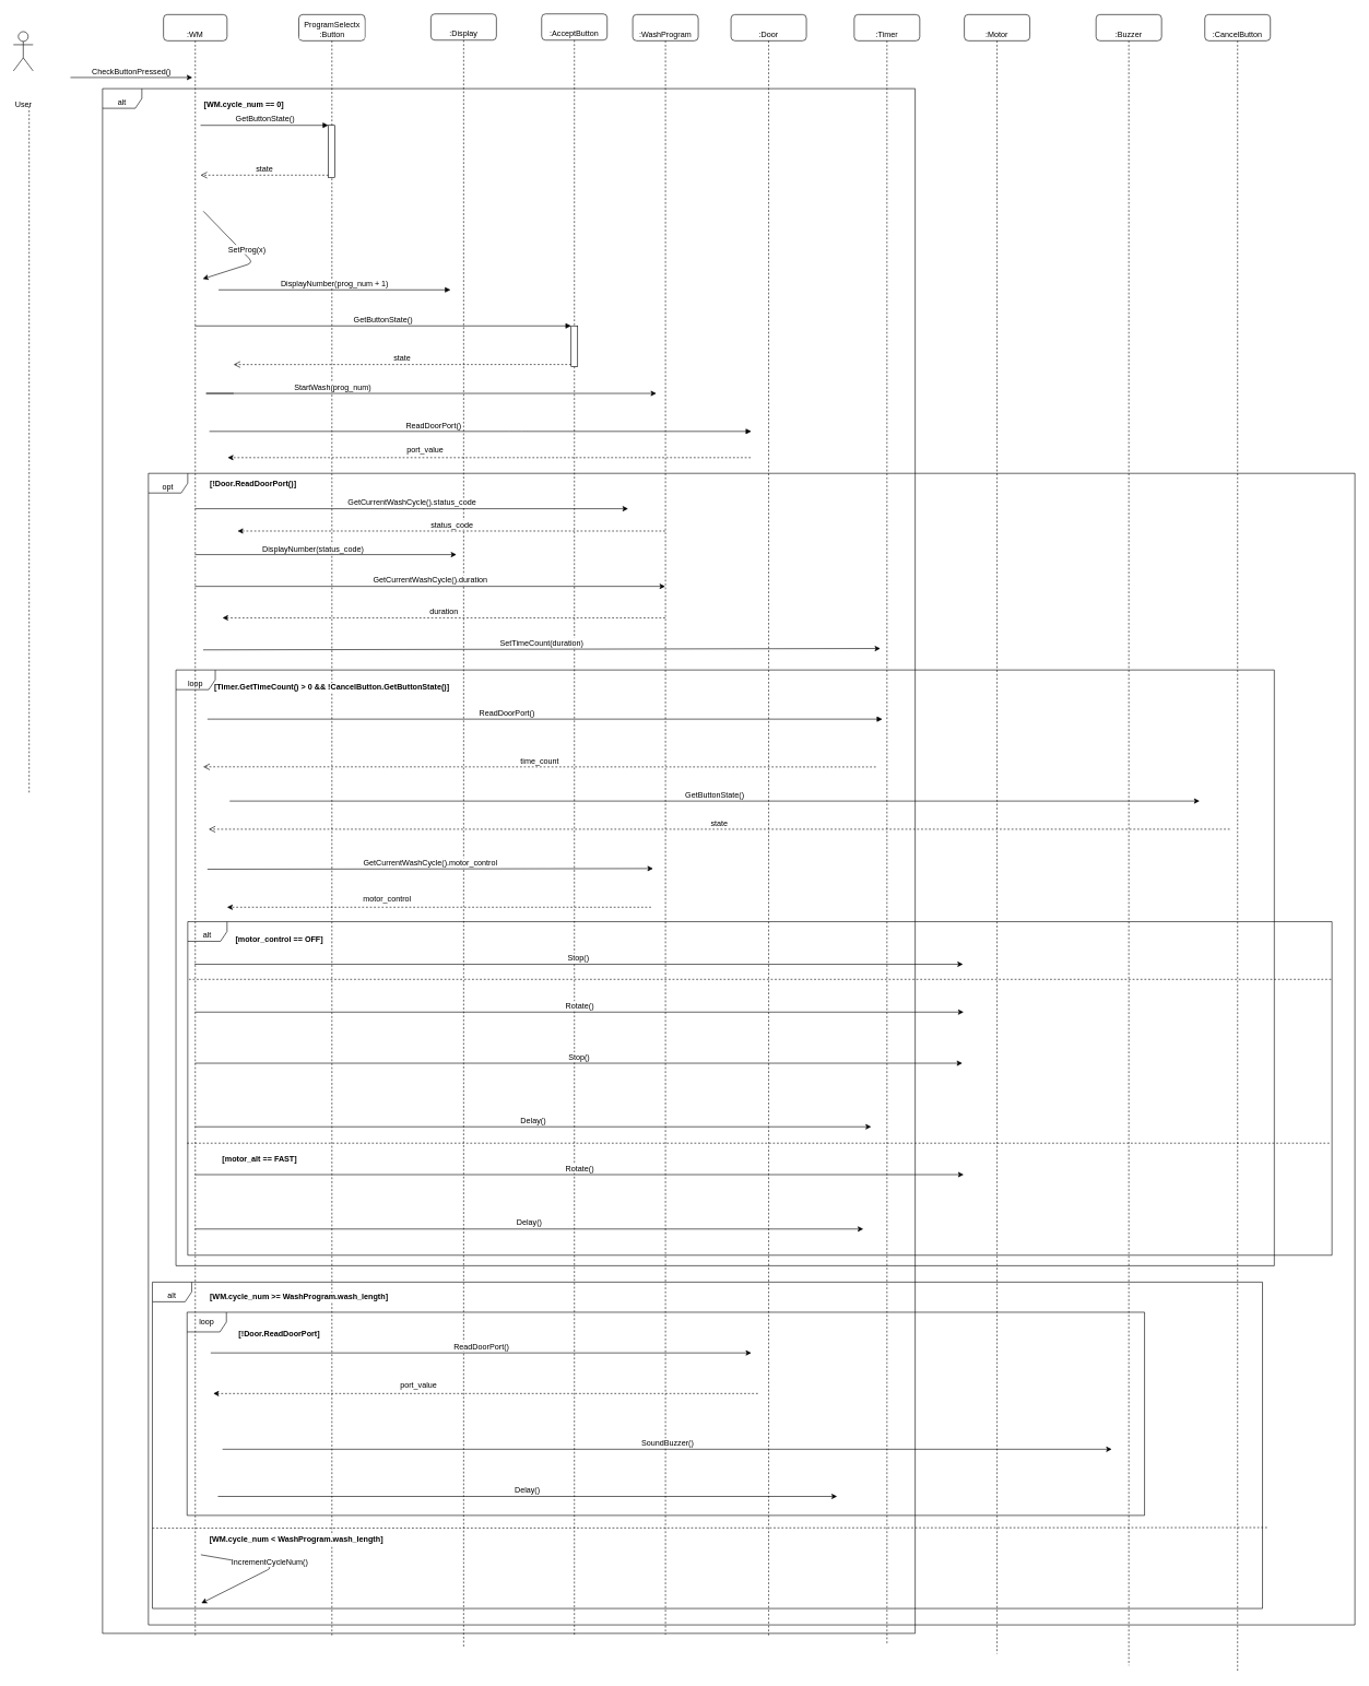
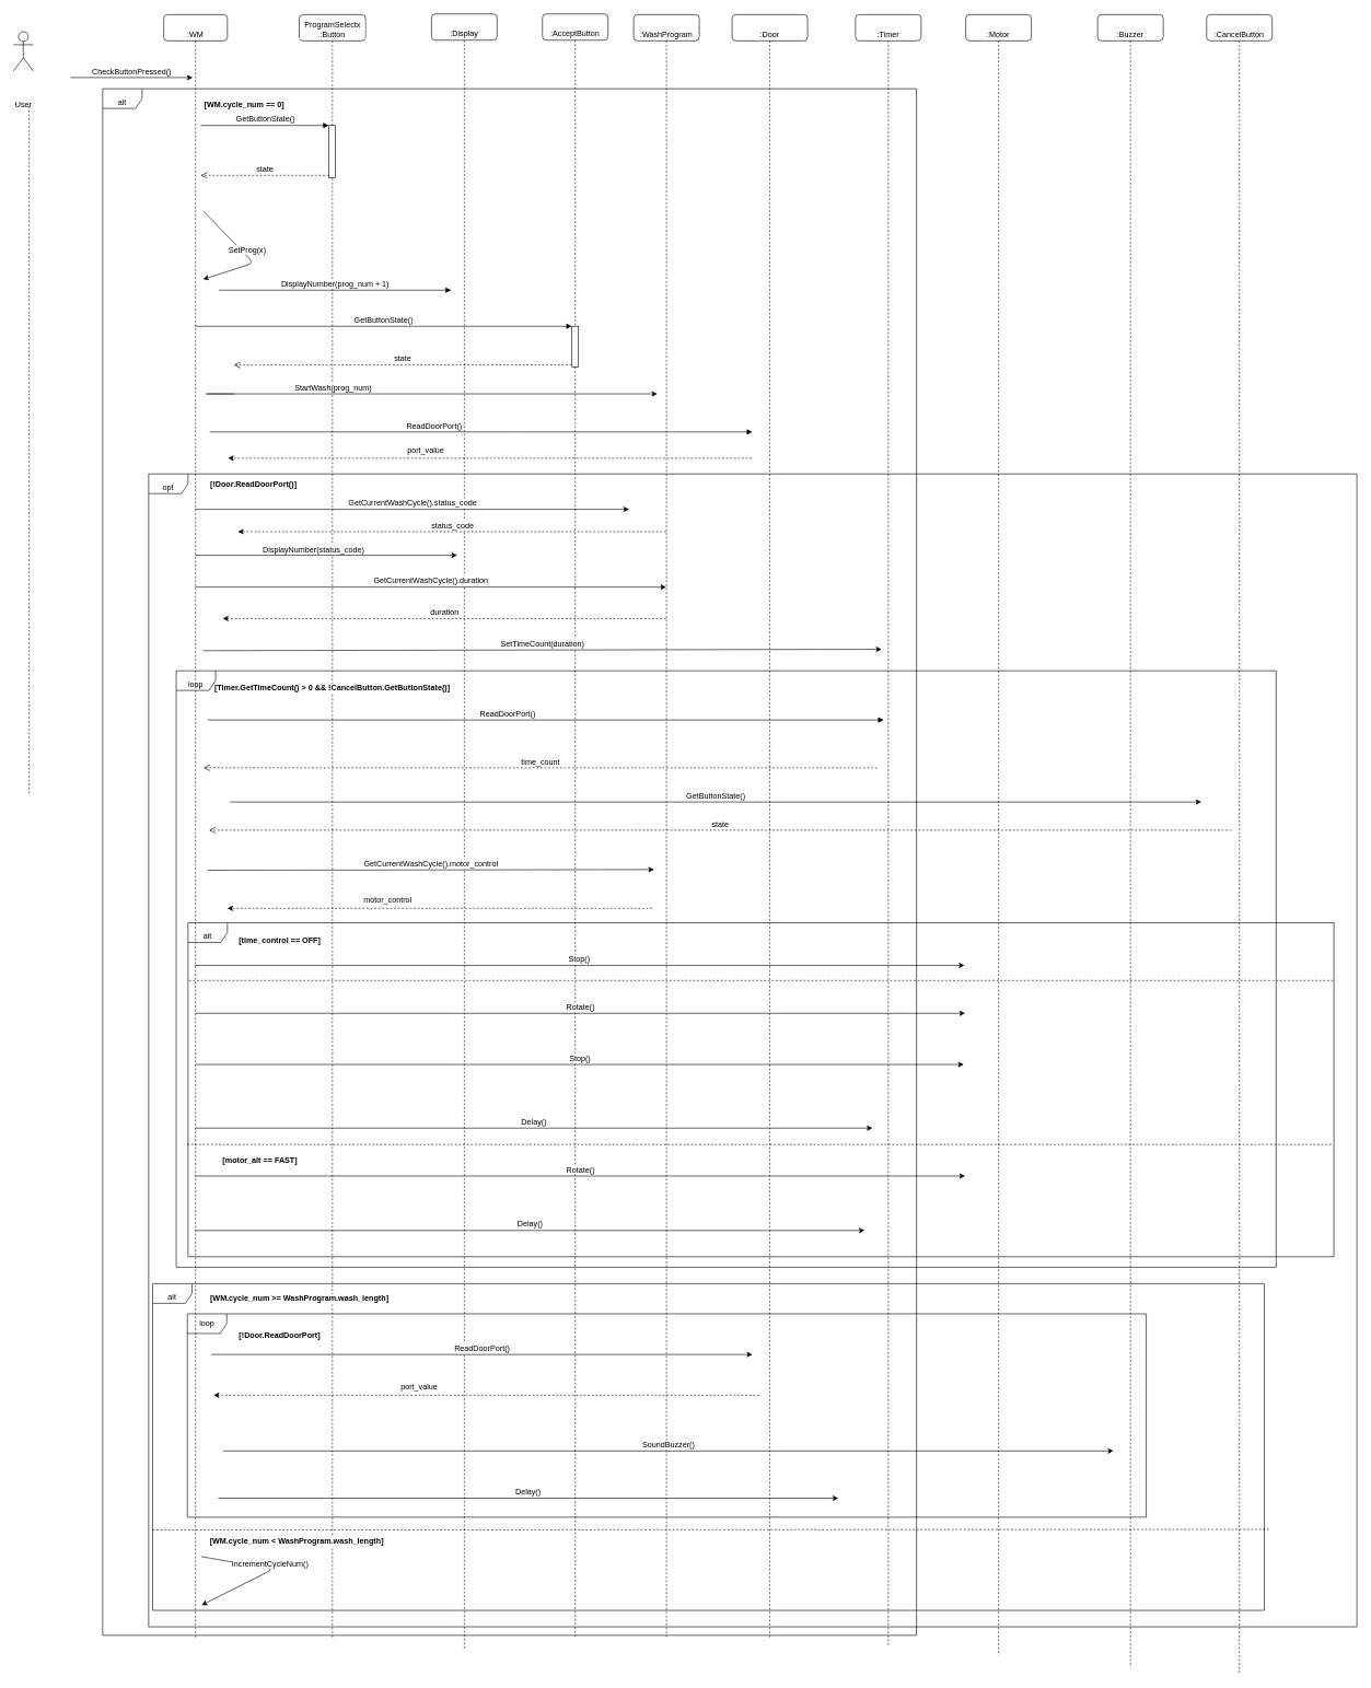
- <mxCell id="57" value="[motor_control == OFF]" style="text;align=center;fontStyle=1;verticalAlign=bottom;spacingLeft=3;spacingRight=3;strokeColor=none;rotatable=0;points=[[0,0.5],[1,0.5]];portConstraint=eastwest;fontFamily=Helvetica;fontSize=12;labelBackgroundColor=#ffffff;" parent="1" vertex="1"><mxGeometry x="386" y="1415" width="80" height="26" as="geometry" /></mxCell>
+ <mxCell id="57" value="[time_control == OFF]" style="text;align=center;fontStyle=1;verticalAlign=bottom;spacingLeft=3;spacingRight=3;strokeColor=none;rotatable=0;points=[[0,0.5],[1,0.5]];portConstraint=eastwest;fontFamily=Helvetica;fontSize=12;labelBackgroundColor=#ffffff;" parent="1" vertex="1"><mxGeometry x="386" y="1415" width="80" height="26" as="geometry" /></mxCell>
